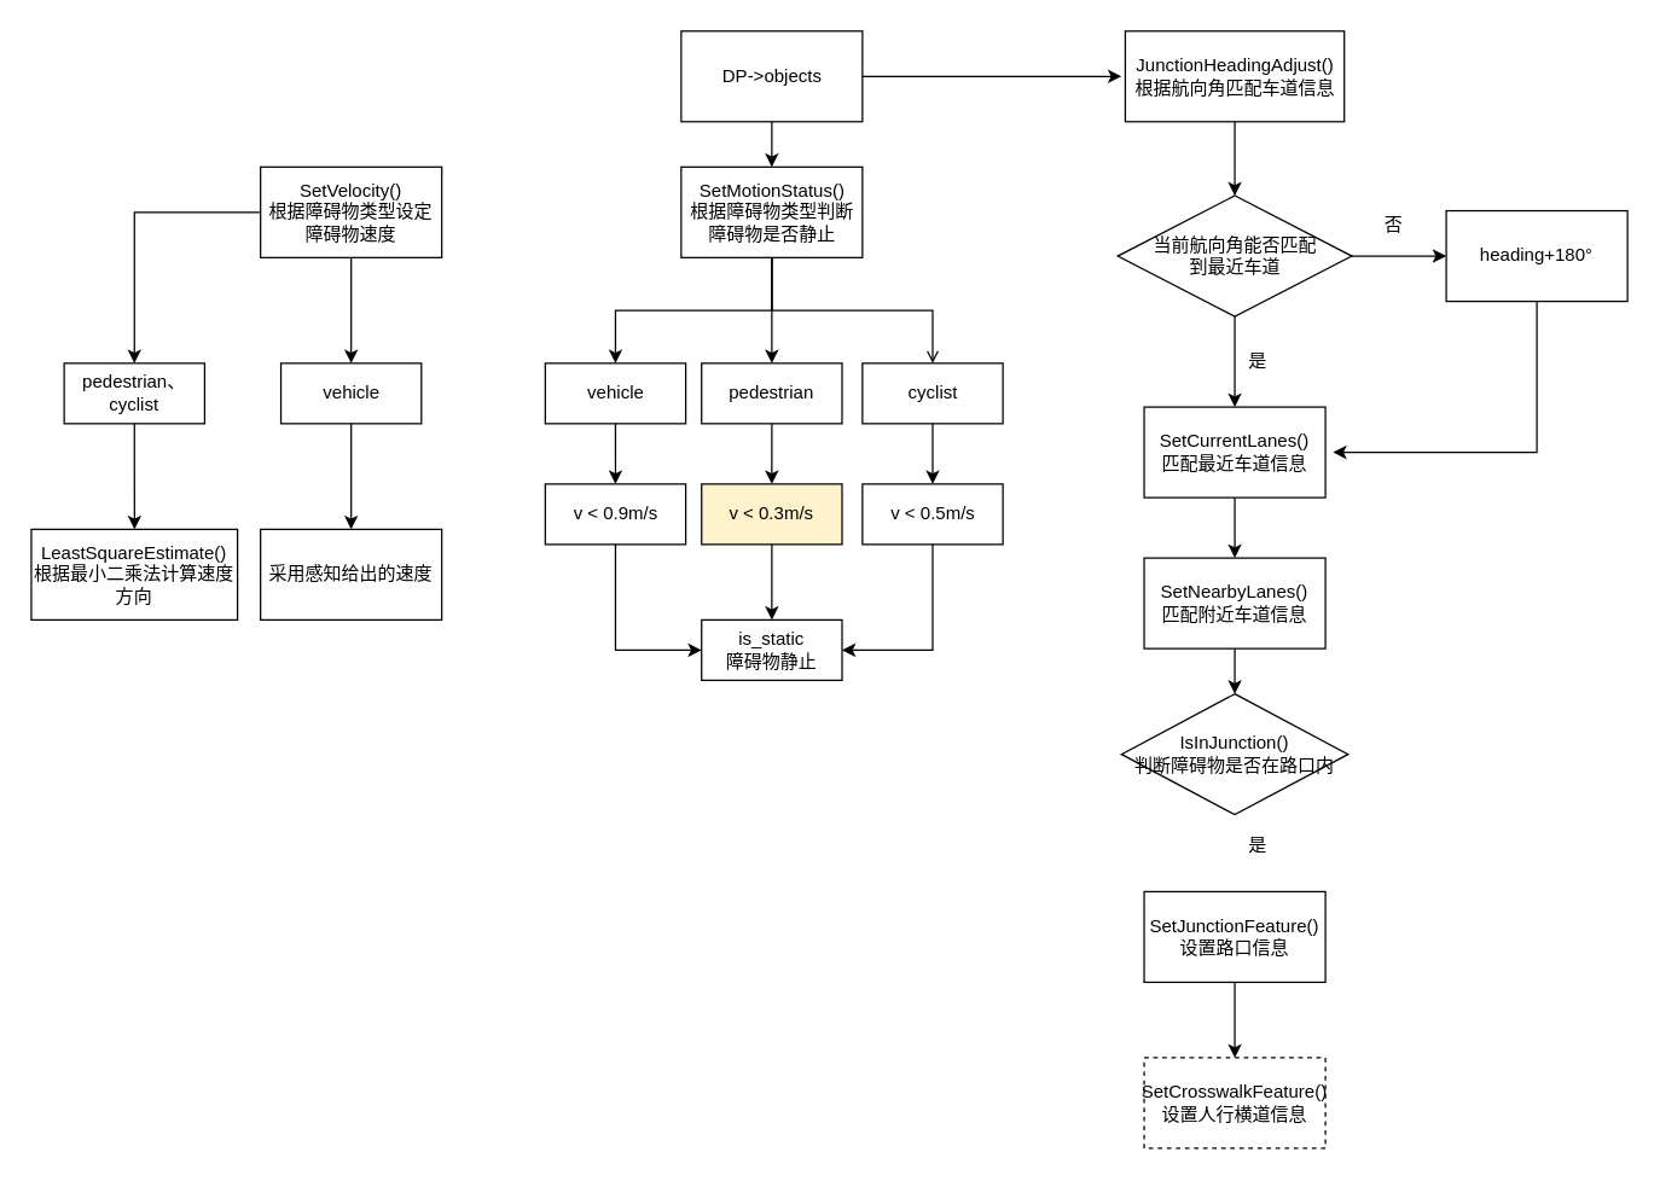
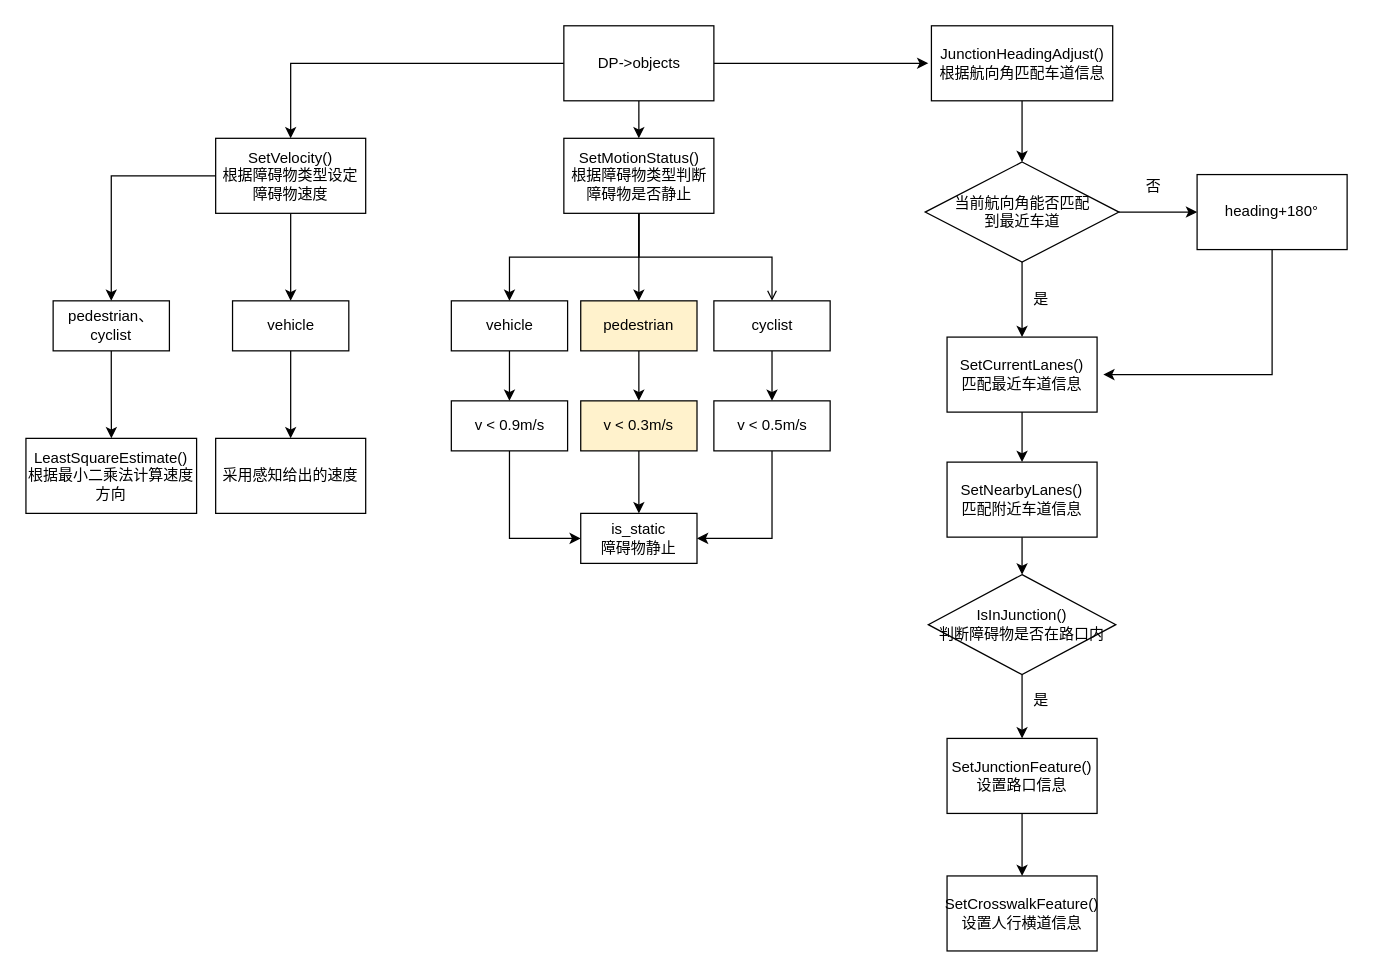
+ <mxCell id="2" style="edgeStyle=orthogonalEdgeStyle;rounded=0;orthogonalLoop=1;jettySize=auto;html=1;entryX=0.5;entryY=0;entryDx=0;entryDy=0;" edge="1" parent="1" source="5" target="12"><mxGeometry relative="1" as="geometry" /></mxCell>
- <mxCell id="16" value="pedestrian" style="whiteSpace=wrap;html=1;rounded=0;" vertex="1" parent="1"><mxGeometry x="464" y="240" width="93" height="40" as="geometry" /></mxCell>
+ <mxCell id="16" value="pedestrian" style="whiteSpace=wrap;html=1;rounded=0;fillColor=#fff2cc;" vertex="1" parent="1"><mxGeometry x="464" y="240" width="93" height="40" as="geometry" /></mxCell>
+ <mxCell id="45" value="" style="edgeStyle=orthogonalEdgeStyle;rounded=0;orthogonalLoop=1;jettySize=auto;html=1;" edge="1" parent="1" source="46" target="48"><mxGeometry relative="1" as="geometry" /></mxCell>
- <mxCell id="50" value="&lt;div&gt;SetCrosswalkFeature()&lt;/div&gt;&lt;div&gt;设置人行横道信息&lt;br&gt;&lt;/div&gt;" style="whiteSpace=wrap;html=1;dashed=1;" vertex="1" parent="1"><mxGeometry x="757" y="700" width="120" height="60" as="geometry" /></mxCell>
+ <mxCell id="50" value="&lt;div&gt;SetCrosswalkFeature()&lt;/div&gt;&lt;div&gt;设置人行横道信息&lt;br&gt;&lt;/div&gt;" style="whiteSpace=wrap;html=1;" vertex="1" parent="1"><mxGeometry x="757" y="700" width="120" height="60" as="geometry" /></mxCell>
